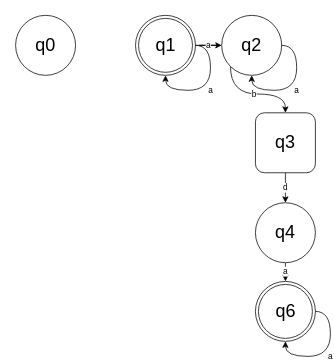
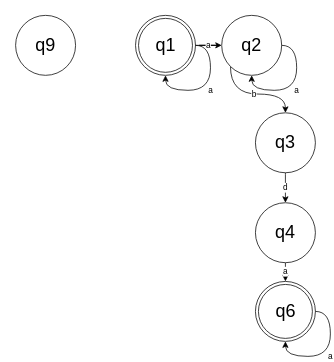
- <mxCell id="7" value="&lt;font style=&quot;font-size: 24px&quot;&gt;q0&lt;/font&gt;" style="ellipse;whiteSpace=wrap;html=1;aspect=fixed;" vertex="1" parent="1"><mxGeometry x="20" y="20" width="80" height="80" as="geometry" /></mxCell>
+ <mxCell id="7" value="&lt;font style=&quot;font-size: 24px&quot;&gt;q9&lt;/font&gt;" style="ellipse;whiteSpace=wrap;html=1;aspect=fixed;" vertex="1" parent="1"><mxGeometry x="20" y="20" width="80" height="80" as="geometry" /></mxCell>
- <mxCell id="10" value="&lt;font style=&quot;font-size: 24px&quot;&gt;q3&lt;/font&gt;" style="whiteSpace=wrap;html=1;aspect=fixed;rounded=1;" vertex="1" parent="1"><mxGeometry x="340" y="150" width="80" height="80" as="geometry" /></mxCell>
+ <mxCell id="10" value="&lt;font style=&quot;font-size: 24px&quot;&gt;q3&lt;/font&gt;" style="ellipse;whiteSpace=wrap;html=1;aspect=fixed;" vertex="1" parent="1"><mxGeometry x="340" y="150" width="80" height="80" as="geometry" /></mxCell>
